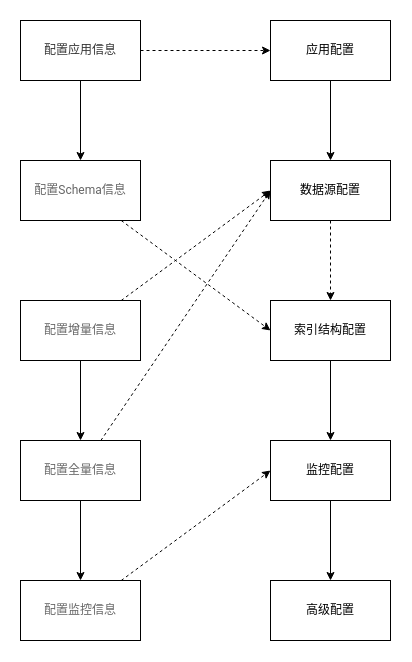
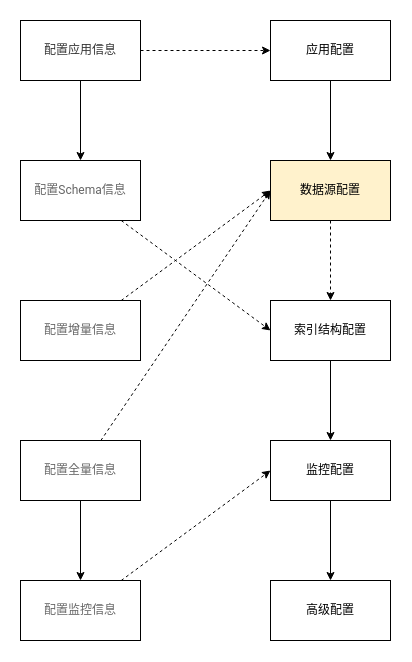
- <mxCell id="18" value="数据源配置" style="rounded=0;whiteSpace=wrap;html=1;" vertex="1" parent="1"><mxGeometry x="270" y="160" width="120" height="60" as="geometry" /></mxCell>
+ <mxCell id="18" value="数据源配置" style="rounded=0;whiteSpace=wrap;html=1;fillColor=#fff2cc;" vertex="1" parent="1"><mxGeometry x="270" y="160" width="120" height="60" as="geometry" /></mxCell>
- <mxCell id="7" value="" style="edgeStyle=orthogonalEdgeStyle;rounded=0;orthogonalLoop=1;jettySize=auto;html=1;" edge="1" parent="1" source="9" target="12"><mxGeometry relative="1" as="geometry" /></mxCell>
